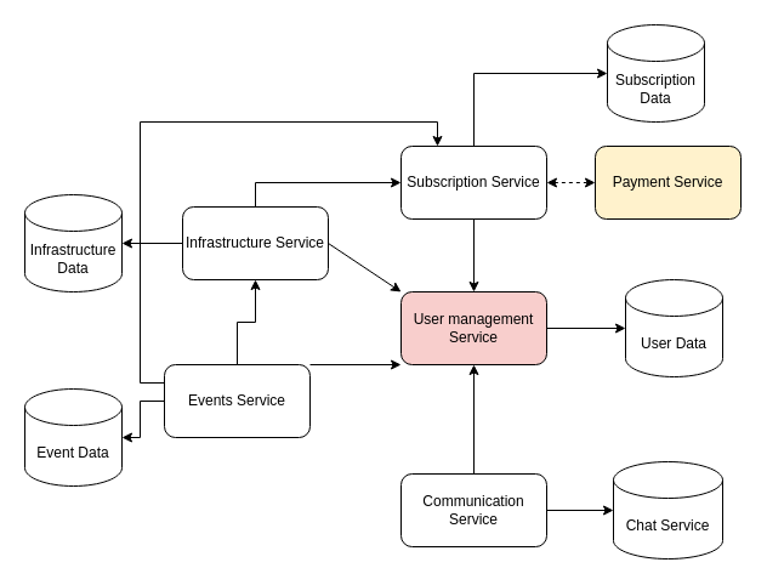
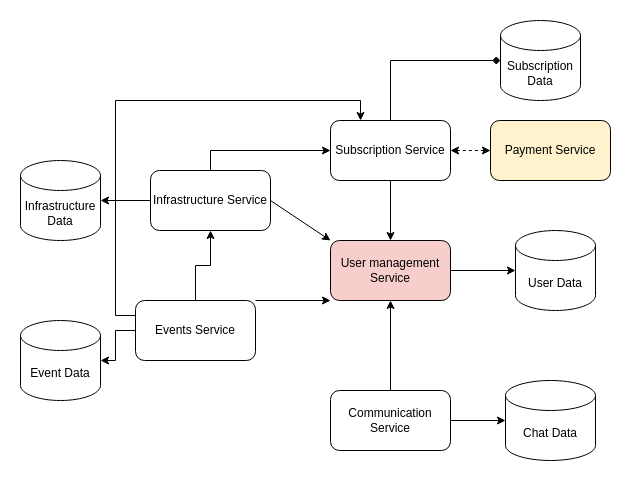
- <mxCell id="23" style="edgeStyle=orthogonalEdgeStyle;rounded=0;orthogonalLoop=1;jettySize=auto;html=1;entryX=0;entryY=0.5;entryDx=0;entryDy=0;entryPerimeter=0;" edge="1" parent="1" source="2" target="4"><mxGeometry relative="1" as="geometry"><Array as="points"><mxPoint x="390" y="60" /></Array></mxGeometry></mxCell>
+ <mxCell id="23" style="edgeStyle=orthogonalEdgeStyle;rounded=0;orthogonalLoop=1;jettySize=auto;html=1;entryX=0;entryY=0.5;entryDx=0;entryDy=0;entryPerimeter=0;endArrow=diamond;" edge="1" parent="1" source="2" target="4"><mxGeometry relative="1" as="geometry"><Array as="points"><mxPoint x="390" y="60" /></Array></mxGeometry></mxCell>
- <mxCell id="21" value="Chat Service" style="shape=cylinder3;whiteSpace=wrap;html=1;boundedLbl=1;backgroundOutline=1;size=15;" vertex="1" parent="1"><mxGeometry x="505" y="380" width="90" height="80" as="geometry" /></mxCell>
+ <mxCell id="21" value="Chat Data" style="shape=cylinder3;whiteSpace=wrap;html=1;boundedLbl=1;backgroundOutline=1;size=15;" vertex="1" parent="1"><mxGeometry x="505" y="380" width="90" height="80" as="geometry" /></mxCell>
